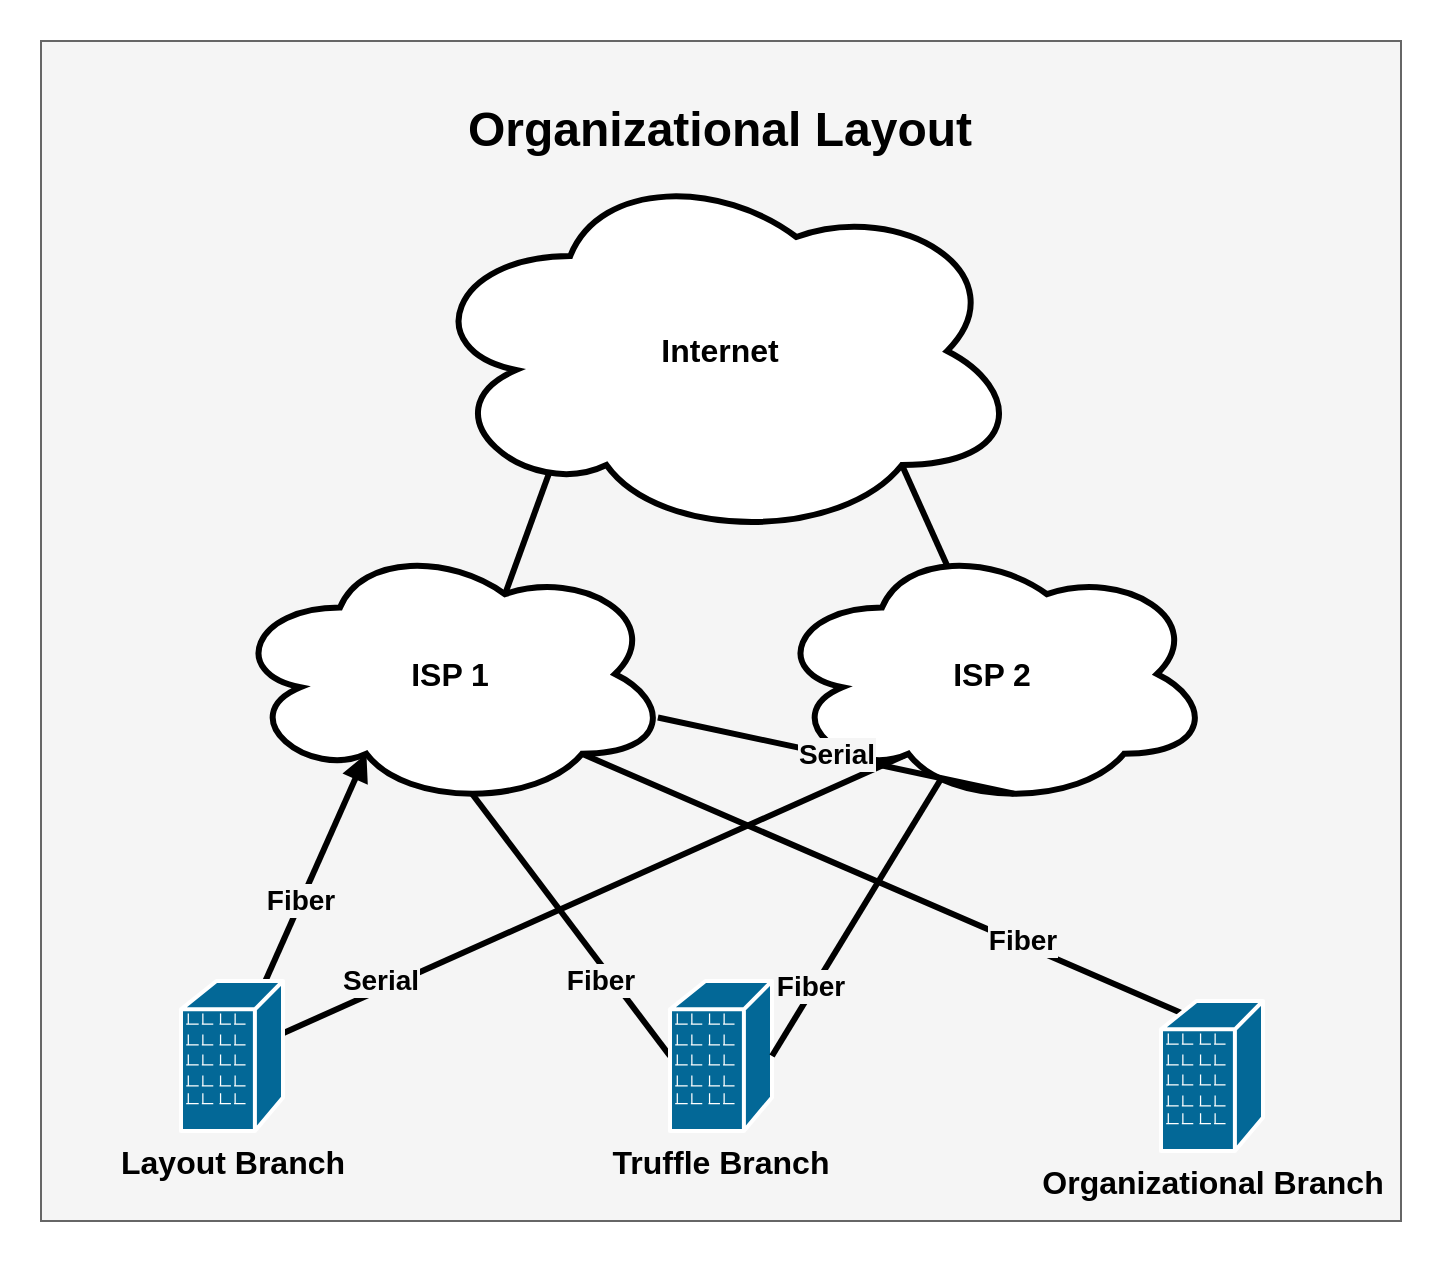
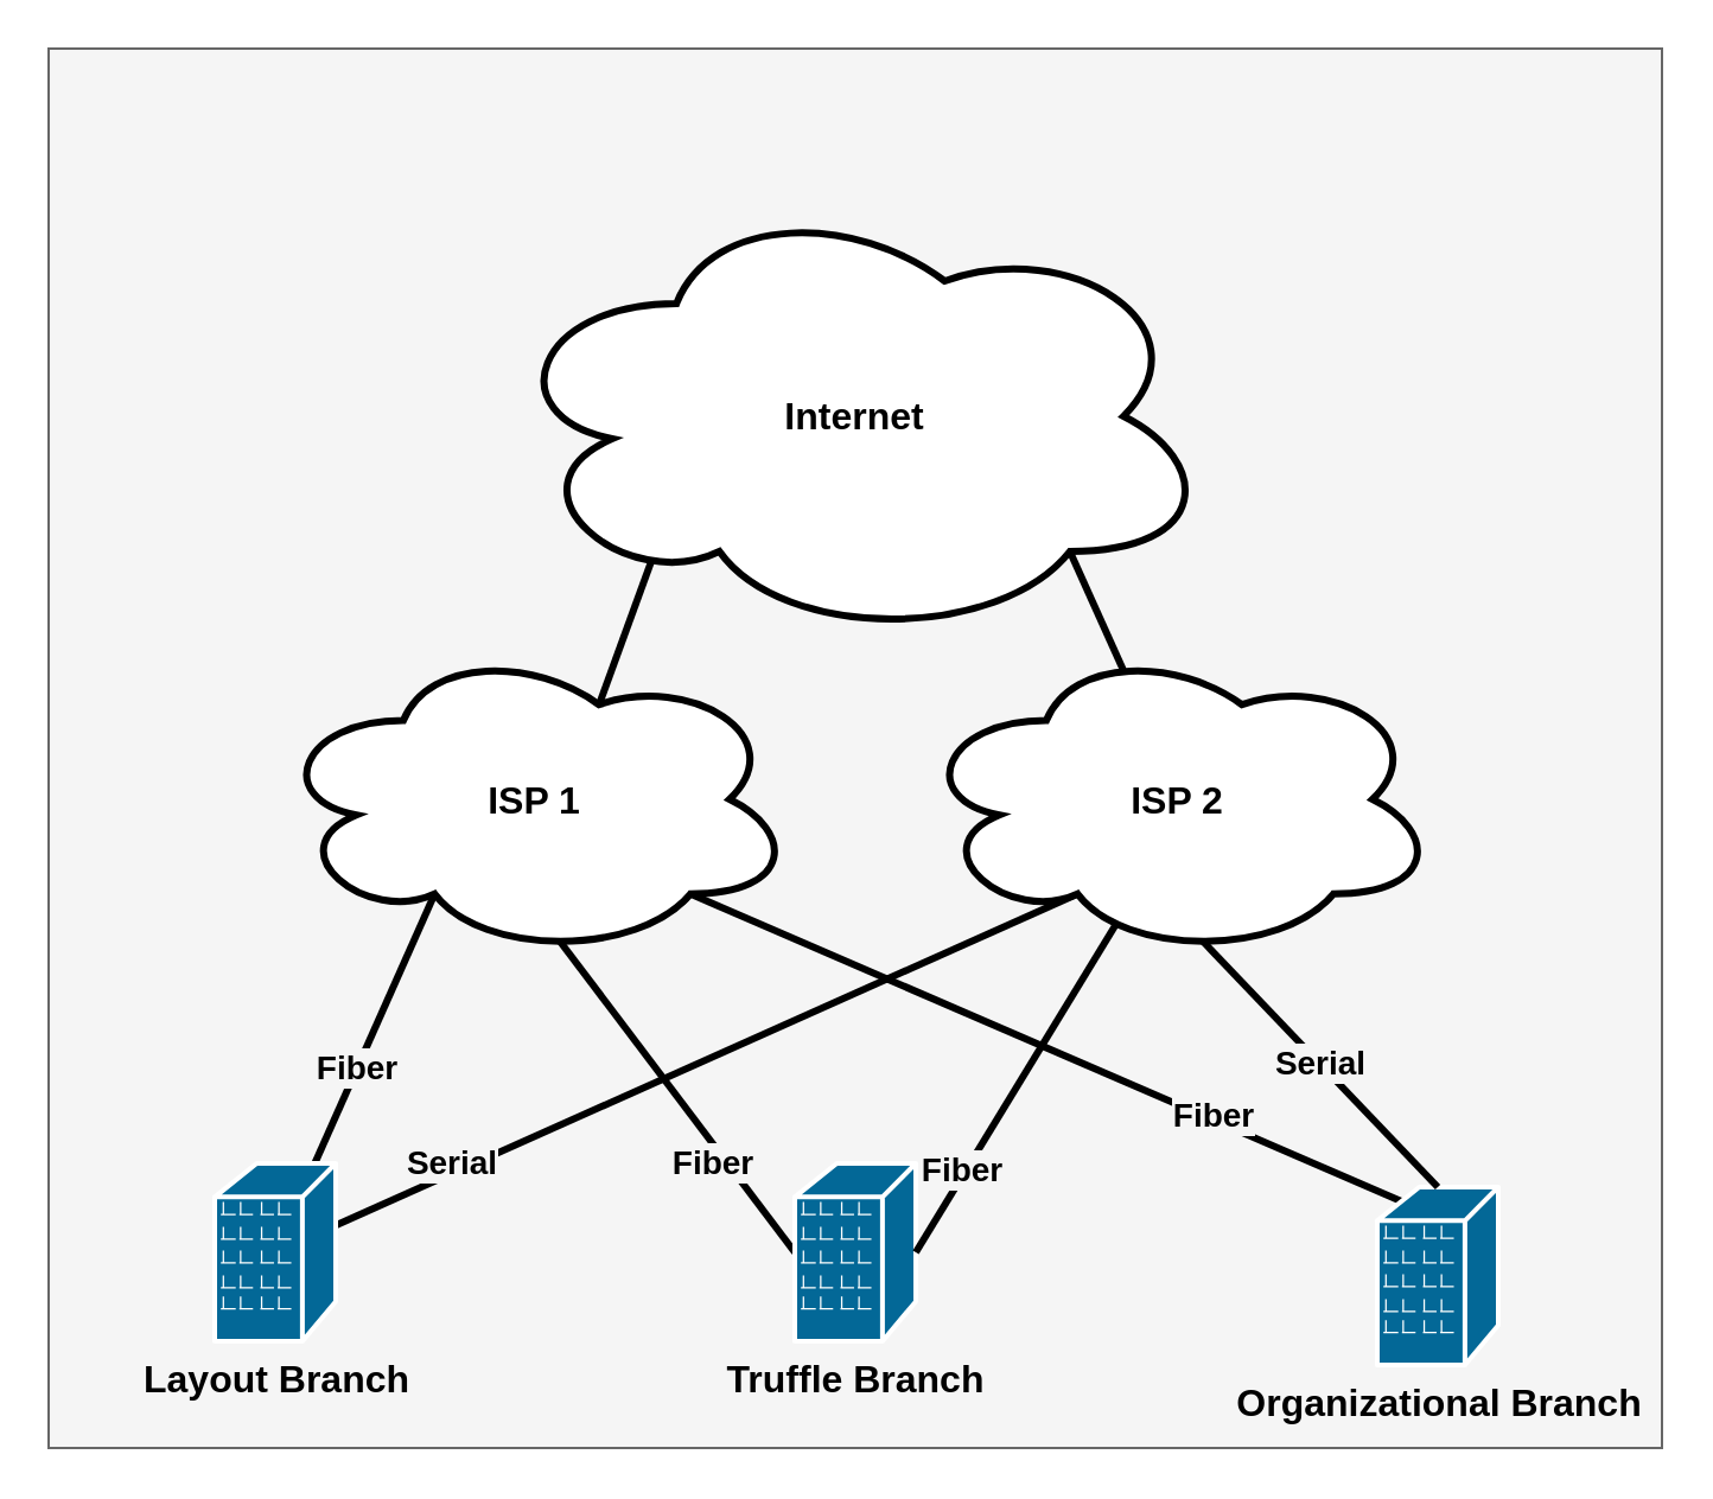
- <mxCell id="17" value="&lt;font style=&quot;font-size: 24px;&quot;&gt;&lt;b&gt;Organizational Layout&lt;/b&gt;&lt;/font&gt;" style="text;html=1;align=center;verticalAlign=middle;whiteSpace=wrap;rounded=0;" parent="1" vertex="1"><mxGeometry x="155" y="50" width="410" height="30" as="geometry" /></mxCell>
- <mxCell id="16" value="Serial" style="endArrow=none;html=1;rounded=0;strokeWidth=3;exitX=0.55;exitY=0.95;exitDx=0;exitDy=0;exitPerimeter=0;labelBackgroundColor=light-dark(#f5f5f5, #272727);fontSize=14;fontStyle=1;" parent="1" source="7" target="6" edge="1"><mxGeometry width="50" height="50" relative="1" as="geometry"><mxPoint x="508.5" y="496" as="sourcePoint" /><mxPoint x="436" y="590" as="targetPoint" /></mxGeometry></mxCell>
+ <mxCell id="16" value="Serial" style="endArrow=none;html=1;rounded=0;strokeWidth=3;entryX=0.5;entryY=0;entryDx=0;entryDy=0;entryPerimeter=0;exitX=0.55;exitY=0.95;exitDx=0;exitDy=0;exitPerimeter=0;labelBackgroundColor=light-dark(#f5f5f5, #272727);fontSize=14;fontStyle=1" parent="1" source="7" target="13" edge="1"><mxGeometry width="50" height="50" relative="1" as="geometry"><mxPoint x="508.5" y="496" as="sourcePoint" /><mxPoint x="436" y="590" as="targetPoint" /></mxGeometry></mxCell>
- <mxCell id="9" value="Fiber" style="endArrow=block;html=1;rounded=0;strokeWidth=3;entryX=0.31;entryY=0.8;entryDx=0;entryDy=0;entryPerimeter=0;fontSize=14;labelBackgroundColor=light-dark(#f5f5f5, #272727);fontStyle=1;" parent="1" source="12" target="6" edge="1"><mxGeometry x="-0.288" width="50" height="50" relative="1" as="geometry"><mxPoint x="264.5" y="510" as="sourcePoint" /><mxPoint x="-18.762" y="527" as="targetPoint" /><mxPoint as="offset" /></mxGeometry></mxCell>
+ <mxCell id="9" value="Fiber" style="endArrow=none;html=1;rounded=0;strokeWidth=3;entryX=0.31;entryY=0.8;entryDx=0;entryDy=0;entryPerimeter=0;fontSize=14;labelBackgroundColor=light-dark(#f5f5f5, #272727);fontStyle=1" parent="1" source="12" target="6" edge="1"><mxGeometry x="-0.288" width="50" height="50" relative="1" as="geometry"><mxPoint x="264.5" y="510" as="sourcePoint" /><mxPoint x="-18.762" y="527" as="targetPoint" /><mxPoint as="offset" /></mxGeometry></mxCell>
